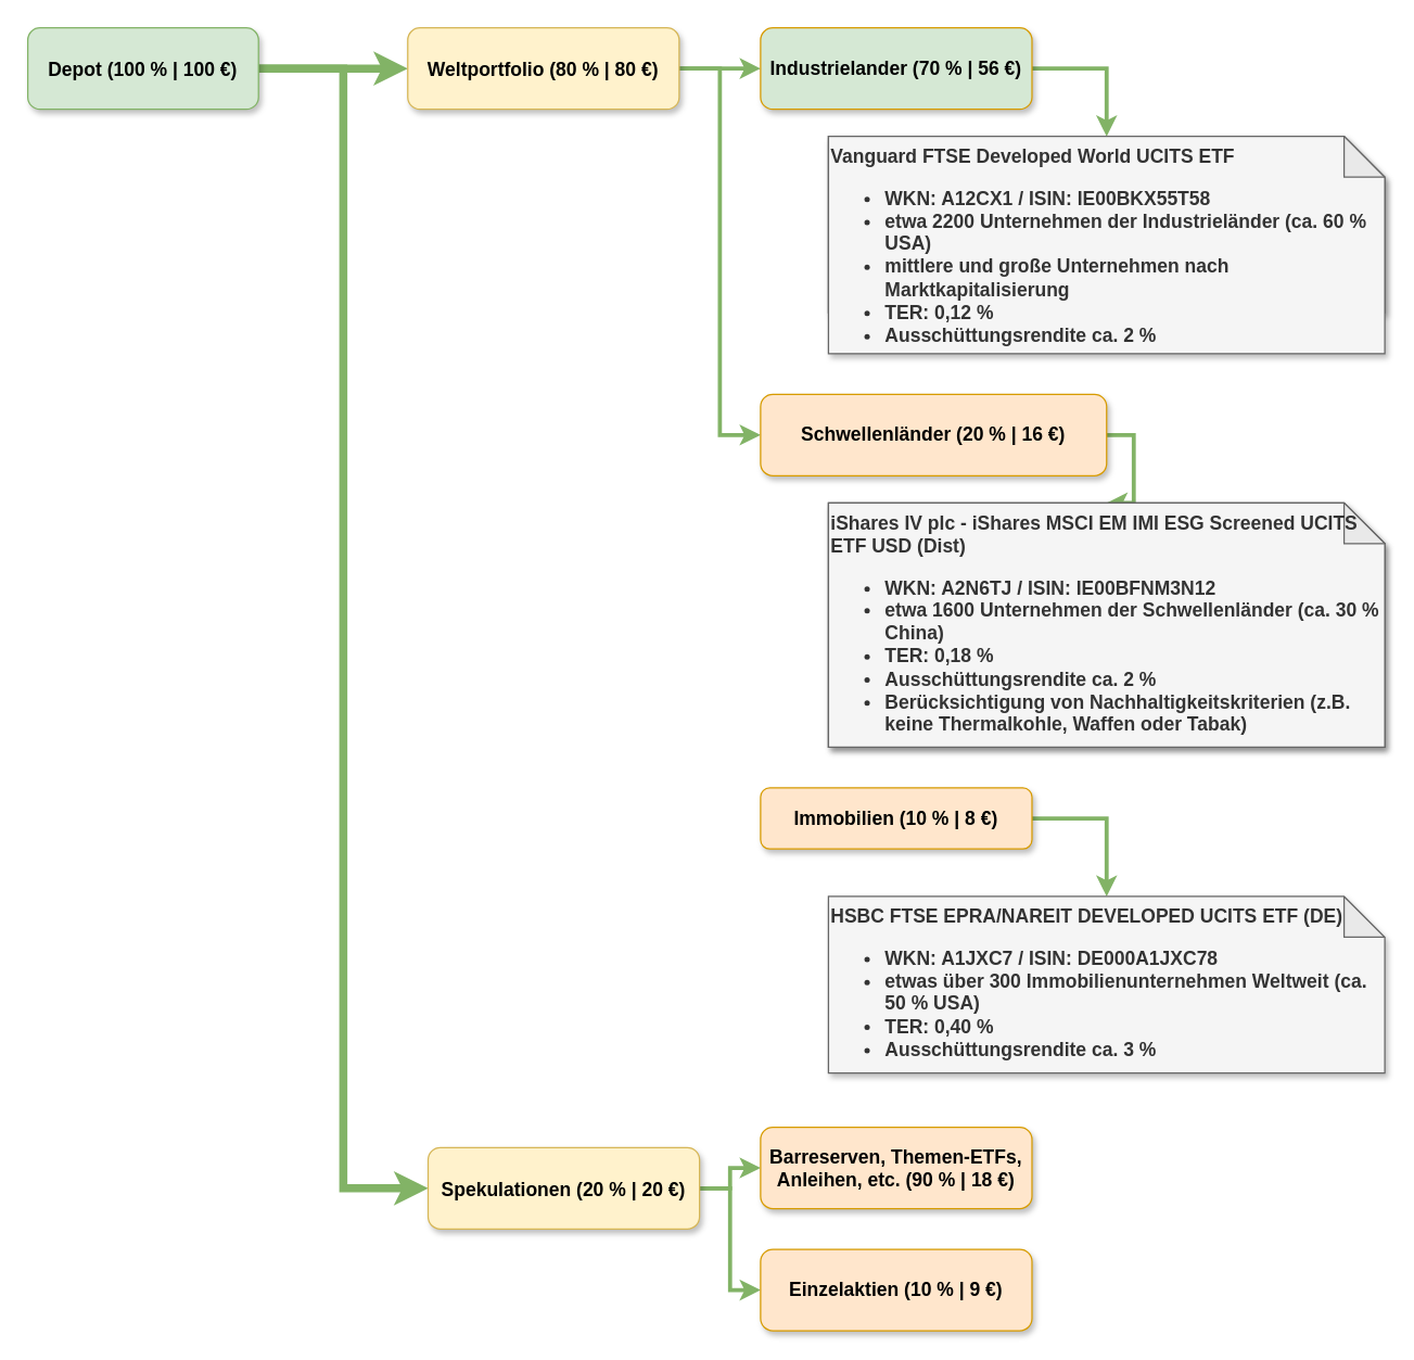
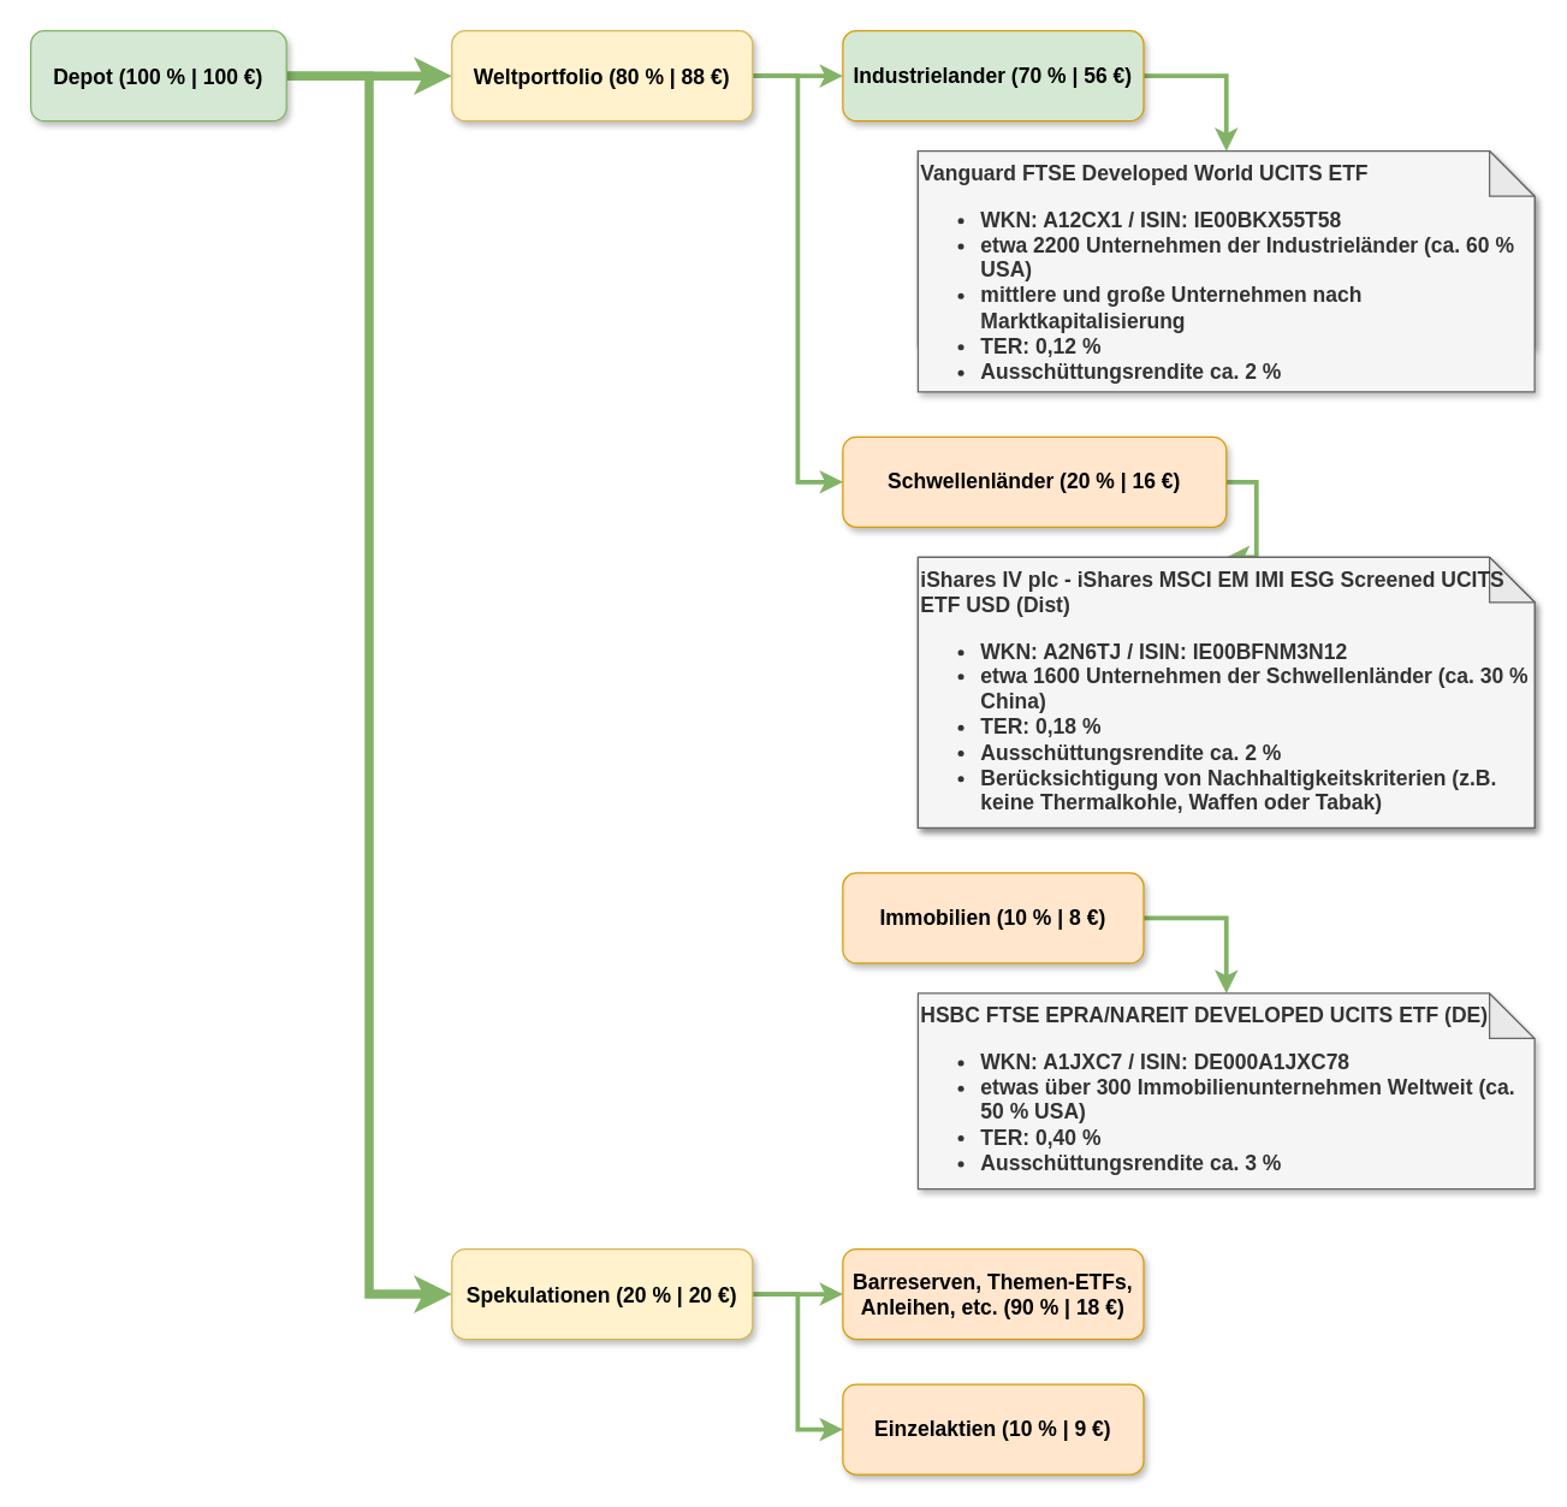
- <mxCell id="7" value="Weltportfolio (80 % | 80 €)" style="rounded=1;fillColor=#fff2cc;strokeColor=#d6b656;shadow=1;fontStyle=1;fontSize=14;" parent="1" vertex="1"><mxGeometry x="300" y="20" width="200" height="60" as="geometry" /></mxCell>
+ <mxCell id="7" value="Weltportfolio (80 % | 88 €)" style="rounded=1;fillColor=#fff2cc;strokeColor=#d6b656;shadow=1;fontStyle=1;fontSize=14;" parent="1" vertex="1"><mxGeometry x="300" y="20" width="200" height="60" as="geometry" /></mxCell>
- <mxCell id="12" value="Immobilien (10 % | 8 €)" style="whiteSpace=wrap;html=1;rounded=1;shadow=1;fontSize=14;fontStyle=1;strokeColor=#d79b00;fillColor=#ffe6cc;" vertex="1" parent="1"><mxGeometry x="560" y="580" width="200" height="45" as="geometry" /></mxCell>
+ <mxCell id="12" value="Immobilien (10 % | 8 €)" style="whiteSpace=wrap;html=1;rounded=1;shadow=1;fontSize=14;fontStyle=1;strokeColor=#d79b00;fillColor=#ffe6cc;" vertex="1" parent="1"><mxGeometry x="560" y="580" width="200" height="60" as="geometry" /></mxCell>
- <mxCell id="10" value="Spekulationen (20 % | 20 €)" style="rounded=1;fillColor=#fff2cc;strokeColor=#d6b656;shadow=1;fontStyle=1;fontSize=14;" vertex="1" parent="1"><mxGeometry x="315" y="845" width="200" height="60" as="geometry" /></mxCell>
+ <mxCell id="10" value="Spekulationen (20 % | 20 €)" style="rounded=1;fillColor=#fff2cc;strokeColor=#d6b656;shadow=1;fontStyle=1;fontSize=14;" vertex="1" parent="1"><mxGeometry x="300" y="830" width="200" height="60" as="geometry" /></mxCell>
